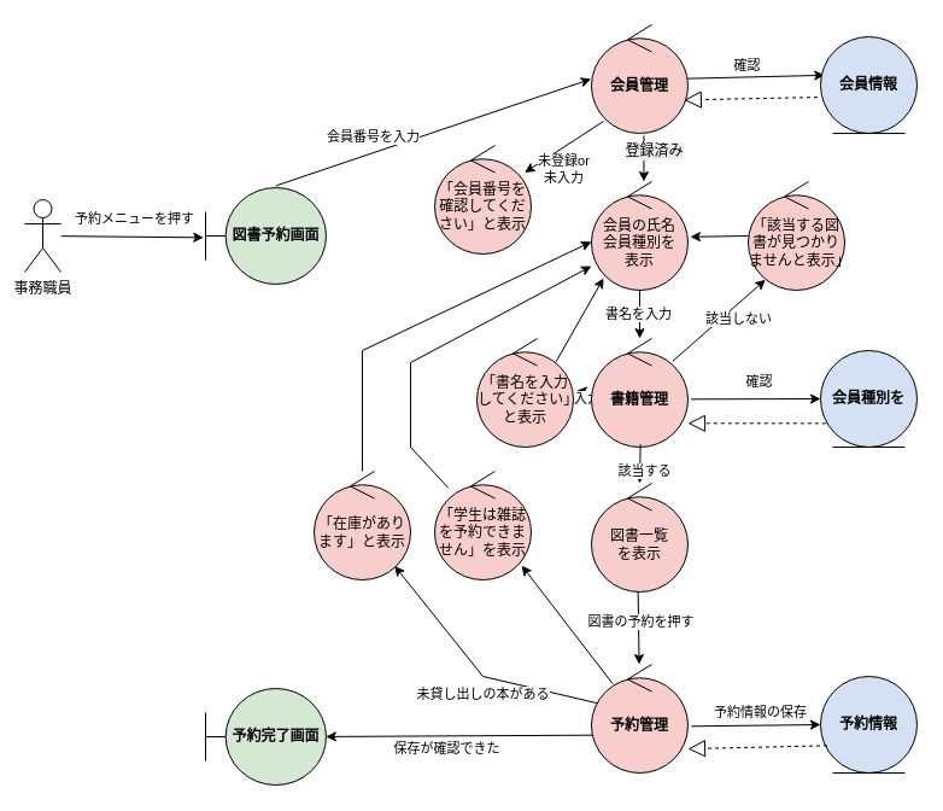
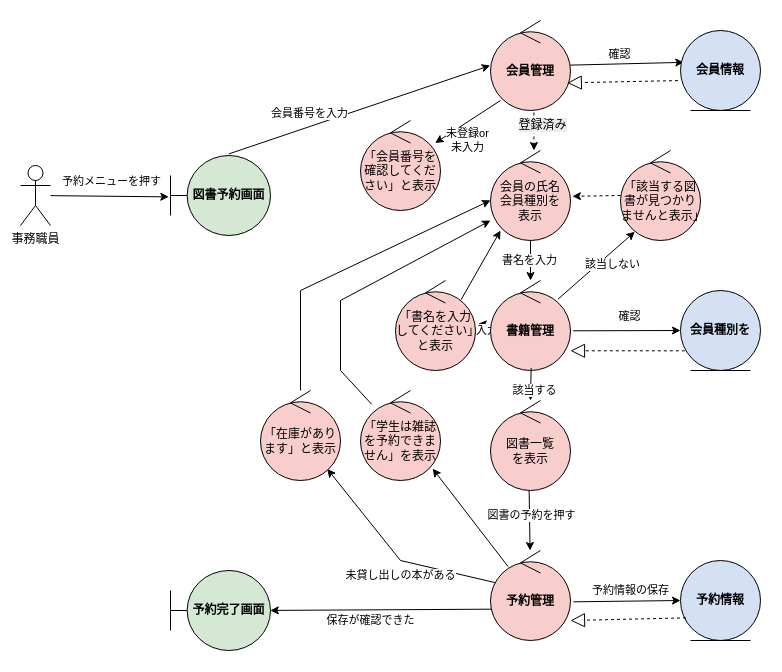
- <mxCell id="12" style="edgeStyle=none;rounded=0;orthogonalLoop=1;jettySize=auto;html=1;entryX=0.543;entryY=0;entryDx=0;entryDy=0;entryPerimeter=0;exitX=0.543;exitY=1.022;exitDx=0;exitDy=0;exitPerimeter=0;" edge="1" parent="1" source="15" target="6"><mxGeometry relative="1" as="geometry" /></mxCell>
+ <mxCell id="12" style="edgeStyle=none;rounded=0;orthogonalLoop=1;jettySize=auto;html=1;entryX=0.543;entryY=0;entryDx=0;entryDy=0;entryPerimeter=0;exitX=0.543;exitY=1.022;exitDx=0;exitDy=0;exitPerimeter=0;dashed=1;" edge="1" parent="1" source="15" target="6"><mxGeometry relative="1" as="geometry" /></mxCell>
- <mxCell id="52" style="edgeStyle=none;rounded=0;orthogonalLoop=1;jettySize=auto;html=1;entryX=1.024;entryY=0.509;entryDx=0;entryDy=0;entryPerimeter=0;" edge="1" parent="1" source="39" target="6"><mxGeometry relative="1" as="geometry" /></mxCell>
+ <mxCell id="52" style="edgeStyle=none;rounded=0;orthogonalLoop=1;jettySize=auto;html=1;entryX=1.024;entryY=0.509;entryDx=0;entryDy=0;entryPerimeter=0;dashed=1;" edge="1" parent="1" source="39" target="6"><mxGeometry relative="1" as="geometry" /></mxCell>
